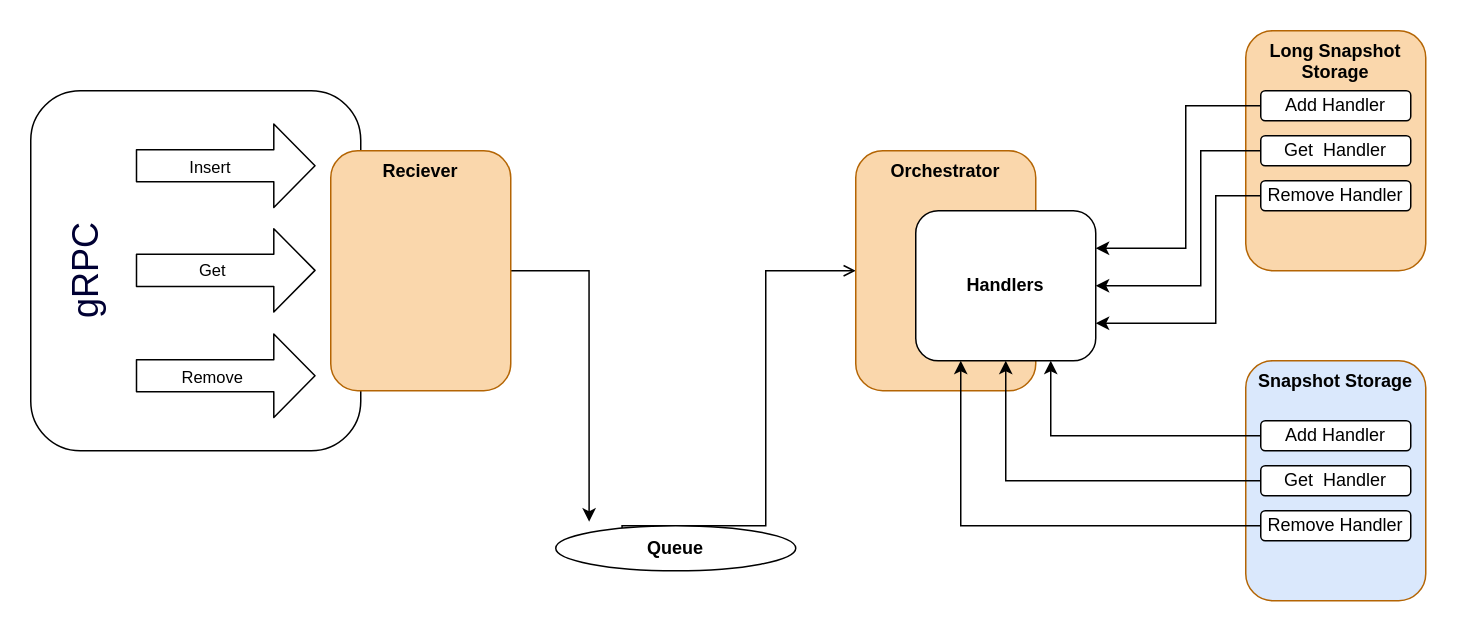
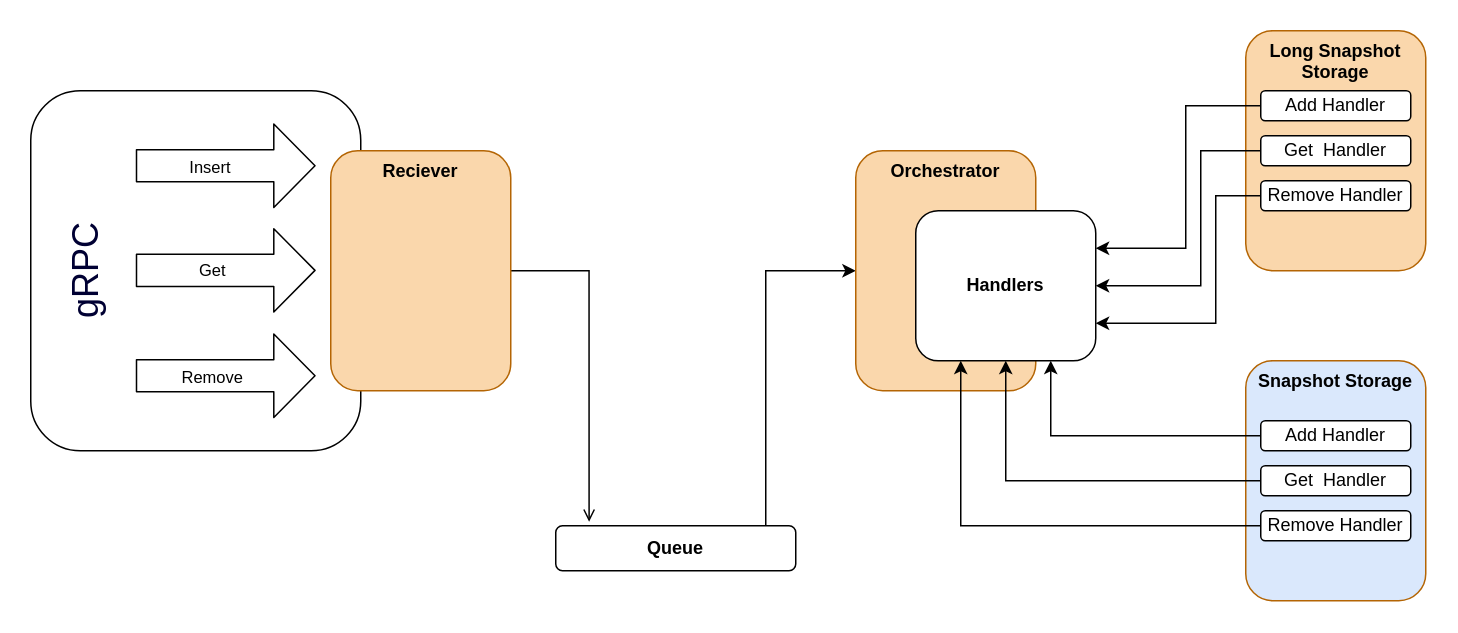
- <mxCell id="3" style="edgeStyle=orthogonalEdgeStyle;rounded=0;orthogonalLoop=1;jettySize=auto;html=1;exitX=0.25;exitY=0;exitDx=0;exitDy=0;entryX=0;entryY=0.5;entryDx=0;entryDy=0;endArrow=open;" edge="1" parent="1" source="4" target="15"><mxGeometry relative="1" as="geometry"><Array as="points"><mxPoint x="510" y="350" /><mxPoint x="510" y="180" /></Array></mxGeometry></mxCell>
+ <mxCell id="3" style="edgeStyle=orthogonalEdgeStyle;rounded=0;orthogonalLoop=1;jettySize=auto;html=1;exitX=0.25;exitY=0;exitDx=0;exitDy=0;entryX=0;entryY=0.5;entryDx=0;entryDy=0;" edge="1" parent="1" source="4" target="15"><mxGeometry relative="1" as="geometry"><Array as="points"><mxPoint x="510" y="350" /><mxPoint x="510" y="180" /></Array></mxGeometry></mxCell>
- <mxCell id="5" style="edgeStyle=orthogonalEdgeStyle;rounded=0;orthogonalLoop=1;jettySize=auto;html=1;exitX=1;exitY=0.5;exitDx=0;exitDy=0;entryX=0.139;entryY=-0.09;entryDx=0;entryDy=0;entryPerimeter=0;" edge="1" parent="1" source="6" target="4"><mxGeometry relative="1" as="geometry" /></mxCell>
+ <mxCell id="5" style="edgeStyle=orthogonalEdgeStyle;rounded=0;orthogonalLoop=1;jettySize=auto;html=1;exitX=1;exitY=0.5;exitDx=0;exitDy=0;entryX=0.139;entryY=-0.09;entryDx=0;entryDy=0;entryPerimeter=0;endArrow=open;" edge="1" parent="1" source="6" target="4"><mxGeometry relative="1" as="geometry" /></mxCell>
- <mxCell id="4" value="&lt;b&gt;Queue&lt;/b&gt;" style="ellipse;whiteSpace=wrap;html=1;" vertex="1" parent="1"><mxGeometry x="370" y="350" width="160" height="30" as="geometry" /></mxCell>
+ <mxCell id="4" value="&lt;b&gt;Queue&lt;/b&gt;" style="rounded=1;whiteSpace=wrap;html=1;" vertex="1" parent="1"><mxGeometry x="370" y="350" width="160" height="30" as="geometry" /></mxCell>
